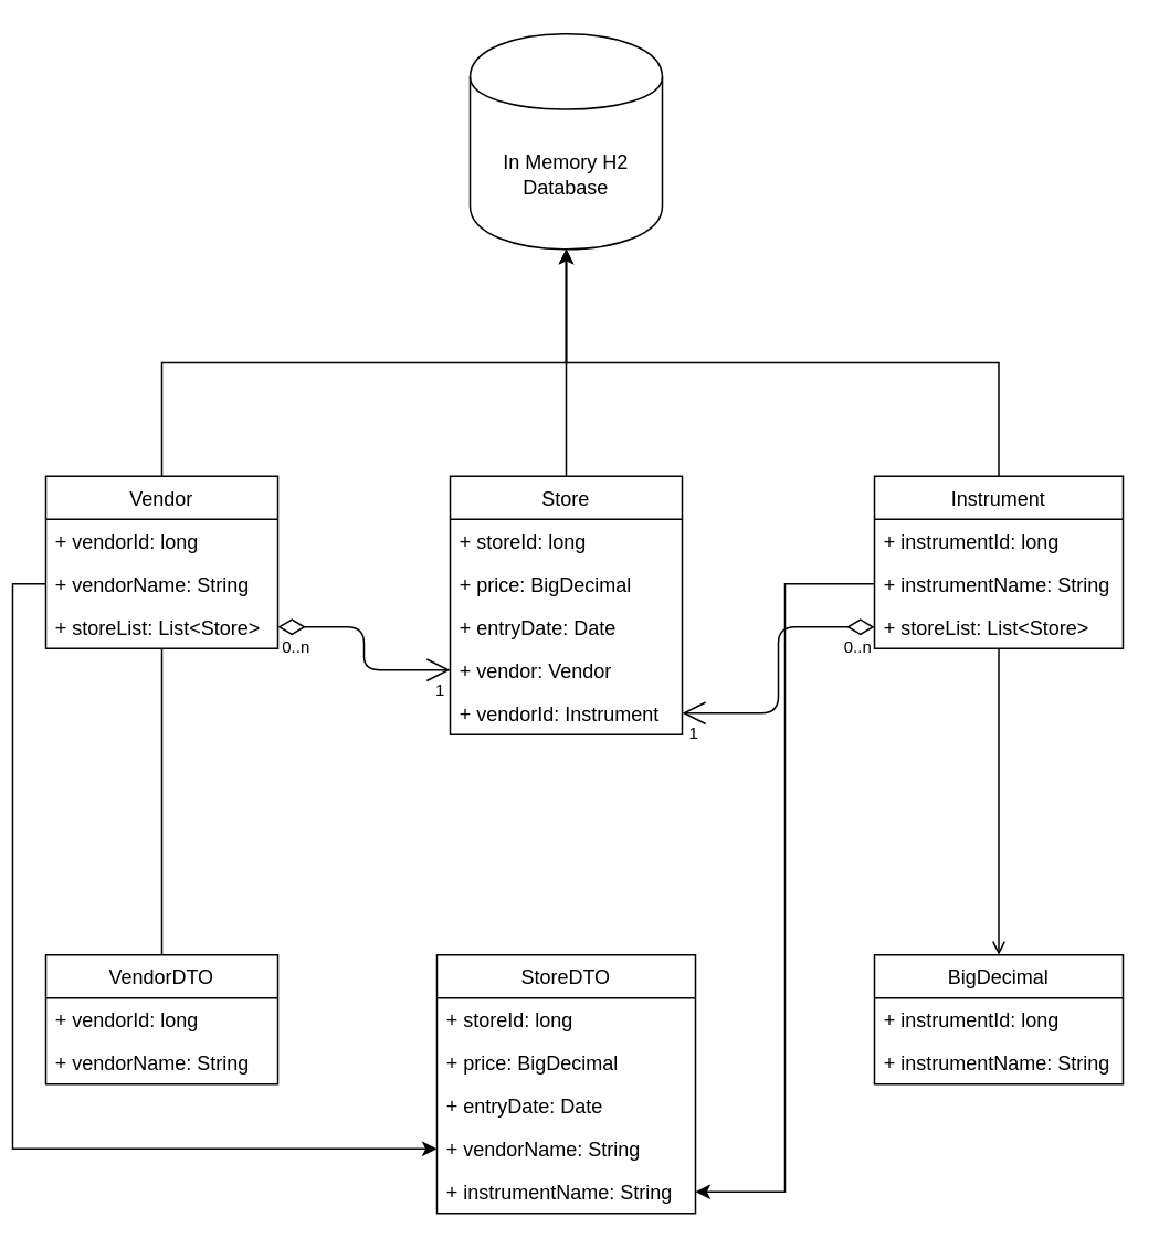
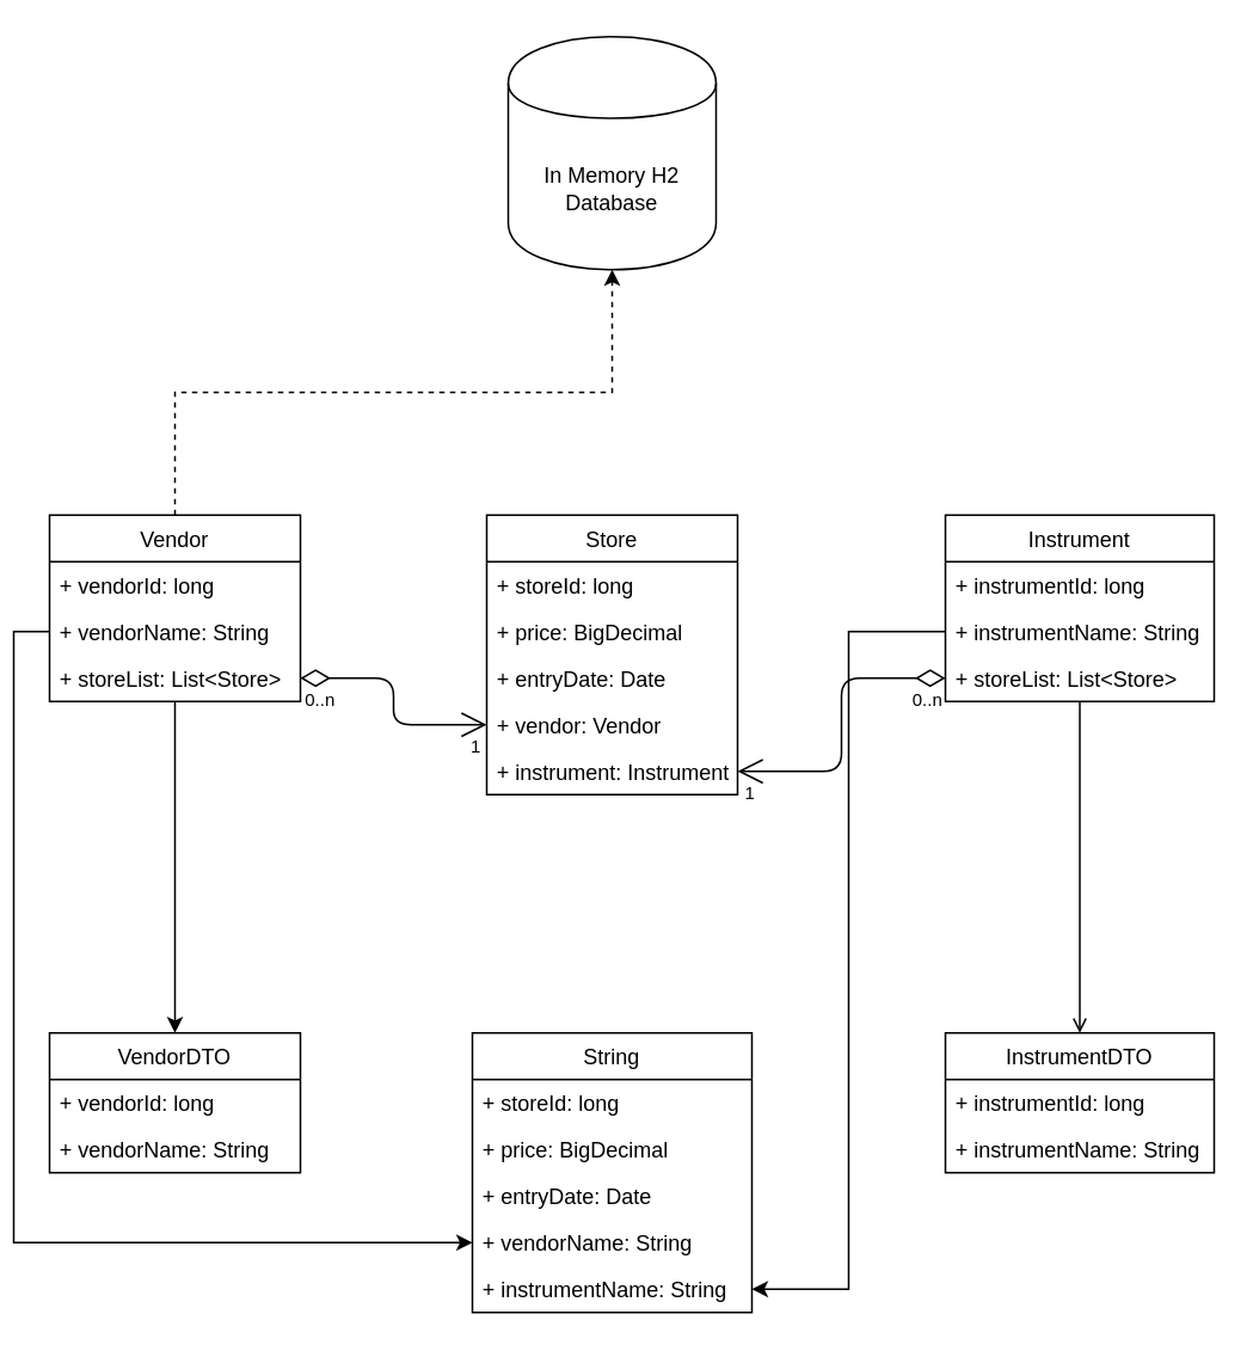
- <mxCell id="16" style="edgeStyle=orthogonalEdgeStyle;rounded=0;orthogonalLoop=1;jettySize=auto;html=1;exitX=0.5;exitY=0;exitDx=0;exitDy=0;" parent="1" source="17" target="38" edge="1"><mxGeometry relative="1" as="geometry" /></mxCell>
+ <mxCell id="16" style="edgeStyle=orthogonalEdgeStyle;rounded=0;orthogonalLoop=1;jettySize=auto;html=1;exitX=0.5;exitY=0;exitDx=0;exitDy=0;dashed=1;" parent="1" source="17" target="38" edge="1"><mxGeometry relative="1" as="geometry" /></mxCell>
- <mxCell id="21" style="edgeStyle=orthogonalEdgeStyle;rounded=0;orthogonalLoop=1;jettySize=auto;html=1;exitX=0.5;exitY=0;exitDx=0;exitDy=0;" parent="1" source="22" target="38" edge="1"><mxGeometry relative="1" as="geometry" /></mxCell>
- <mxCell id="9" style="edgeStyle=orthogonalEdgeStyle;rounded=0;orthogonalLoop=1;jettySize=auto;html=1;exitX=0.5;exitY=0;exitDx=0;exitDy=0;" parent="1" source="10" target="38" edge="1"><mxGeometry relative="1" as="geometry" /></mxCell>
- <mxCell id="15" value="+ vendorId: Instrument" style="text;strokeColor=none;fillColor=none;align=left;verticalAlign=top;spacingLeft=4;spacingRight=4;overflow=hidden;rotatable=0;points=[[0,0.5],[1,0.5]];portConstraint=eastwest;" parent="10" vertex="1"><mxGeometry y="130" width="140" height="26" as="geometry" /></mxCell>
+ <mxCell id="15" value="+ instrument: Instrument" style="text;strokeColor=none;fillColor=none;align=left;verticalAlign=top;spacingLeft=4;spacingRight=4;overflow=hidden;rotatable=0;points=[[0,0.5],[1,0.5]];portConstraint=eastwest;" parent="10" vertex="1"><mxGeometry y="130" width="140" height="26" as="geometry" /></mxCell>
- <mxCell id="5" style="edgeStyle=orthogonalEdgeStyle;rounded=0;orthogonalLoop=1;jettySize=auto;html=1;entryX=0.5;entryY=0;entryDx=0;entryDy=0;endArrow=none;" parent="1" source="17" target="26" edge="1"><mxGeometry relative="1" as="geometry" /></mxCell>
+ <mxCell id="5" style="edgeStyle=orthogonalEdgeStyle;rounded=0;orthogonalLoop=1;jettySize=auto;html=1;entryX=0.5;entryY=0;entryDx=0;entryDy=0;" parent="1" source="17" target="26" edge="1"><mxGeometry relative="1" as="geometry" /></mxCell>
- <mxCell id="32" value="StoreDTO" style="swimlane;fontStyle=0;childLayout=stackLayout;horizontal=1;startSize=26;fillColor=none;horizontalStack=0;resizeParent=1;resizeParentMax=0;resizeLast=0;collapsible=1;marginBottom=0;" parent="1" vertex="1"><mxGeometry x="256" y="576" width="156" height="156" as="geometry" /></mxCell>
+ <mxCell id="32" value="String" style="swimlane;fontStyle=0;childLayout=stackLayout;horizontal=1;startSize=26;fillColor=none;horizontalStack=0;resizeParent=1;resizeParentMax=0;resizeLast=0;collapsible=1;marginBottom=0;" parent="1" vertex="1"><mxGeometry x="256" y="576" width="156" height="156" as="geometry" /></mxCell>
- <mxCell id="29" value="BigDecimal" style="swimlane;fontStyle=0;childLayout=stackLayout;horizontal=1;startSize=26;fillColor=none;horizontalStack=0;resizeParent=1;resizeParentMax=0;resizeLast=0;collapsible=1;marginBottom=0;" parent="1" vertex="1"><mxGeometry x="520" y="576" width="150" height="78" as="geometry" /></mxCell>
+ <mxCell id="29" value="InstrumentDTO" style="swimlane;fontStyle=0;childLayout=stackLayout;horizontal=1;startSize=26;fillColor=none;horizontalStack=0;resizeParent=1;resizeParentMax=0;resizeLast=0;collapsible=1;marginBottom=0;" parent="1" vertex="1"><mxGeometry x="520" y="576" width="150" height="78" as="geometry" /></mxCell>
